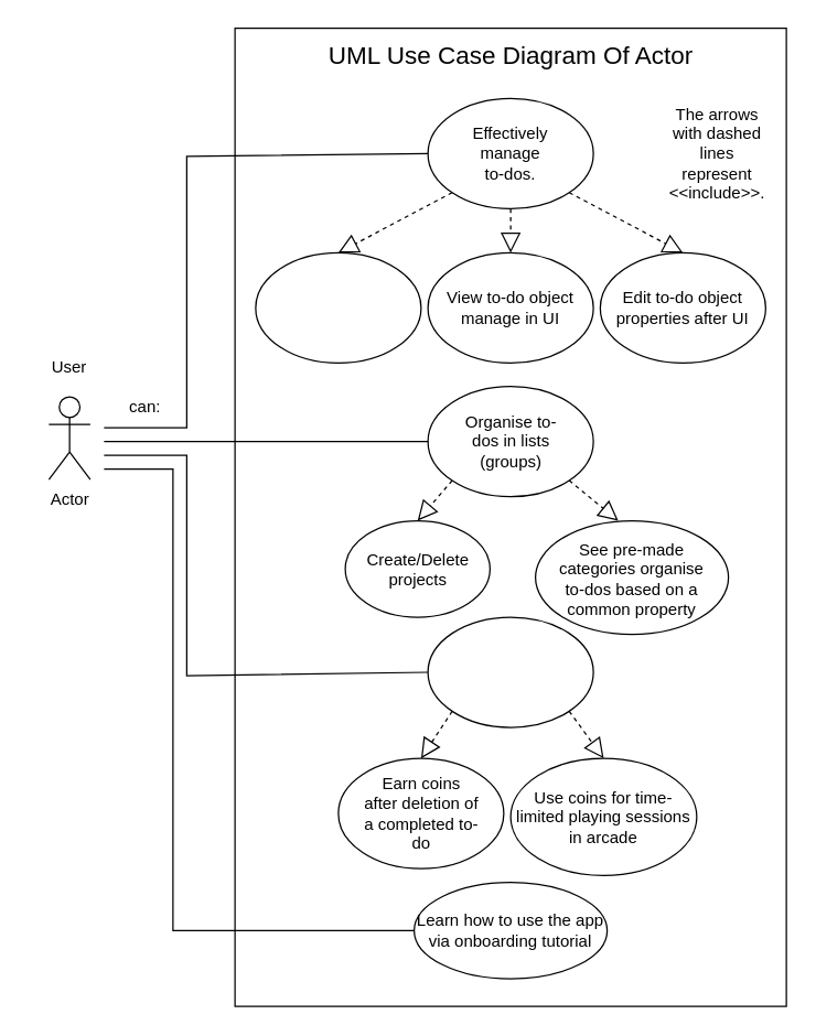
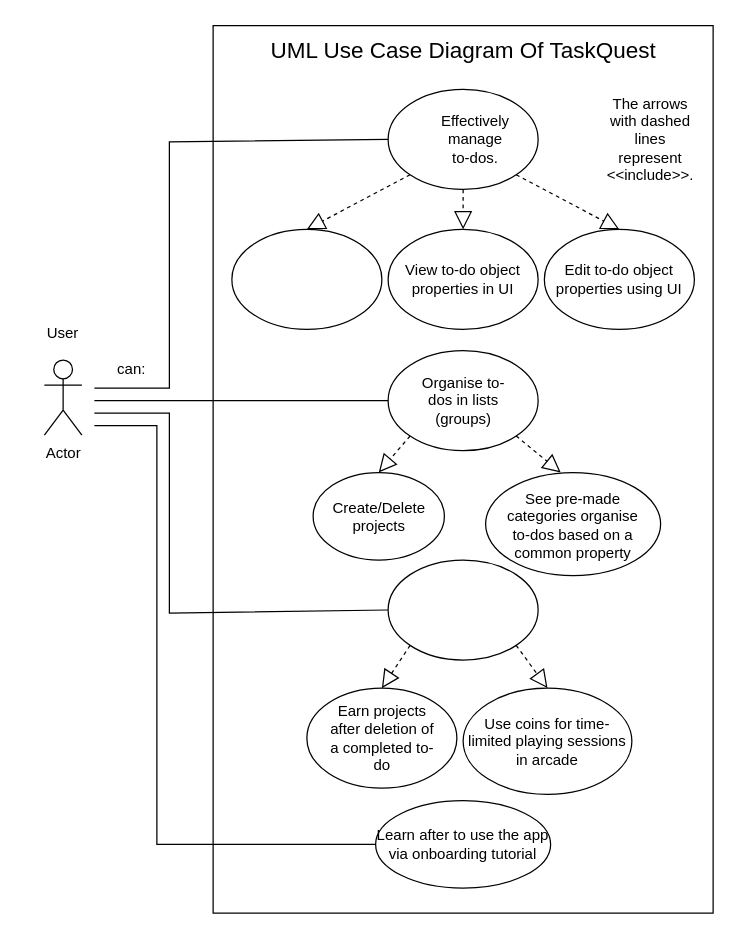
- <mxCell id="3" value="&lt;font style=&quot;font-size: 18px;&quot;&gt;UML Use Case Diagram Of Actor&lt;/font&gt;" style="text;html=1;align=center;verticalAlign=middle;whiteSpace=wrap;rounded=0;" parent="1" vertex="1"><mxGeometry x="213" width="315" height="40" as="geometry" y="20" /></mxCell>
+ <mxCell id="3" value="&lt;font style=&quot;font-size: 18px;&quot;&gt;UML Use Case Diagram Of TaskQuest&lt;/font&gt;" style="text;html=1;align=center;verticalAlign=middle;whiteSpace=wrap;rounded=0;" parent="1" vertex="1"><mxGeometry x="213" width="315" height="40" as="geometry" y="20" /></mxCell>
- <mxCell id="5" value="Effectively manage to-dos." style="text;html=1;align=center;verticalAlign=middle;whiteSpace=wrap;rounded=0;" parent="1" vertex="1"><mxGeometry x="340" y="91" width="60" height="40" as="geometry" /></mxCell>
+ <mxCell id="5" value="Effectively manage to-dos." style="text;html=1;align=center;verticalAlign=middle;whiteSpace=wrap;rounded=0;" parent="1" vertex="1"><mxGeometry x="350" y="91" width="60" height="40" as="geometry" /></mxCell>
- <mxCell id="12" value="View to-do object manage in UI" style="text;html=1;align=center;verticalAlign=middle;whiteSpace=wrap;rounded=0;" parent="1" vertex="1"><mxGeometry x="320" y="208" width="100" height="30" as="geometry" /></mxCell>
+ <mxCell id="12" value="View to-do object properties in UI" style="text;html=1;align=center;verticalAlign=middle;whiteSpace=wrap;rounded=0;" parent="1" vertex="1"><mxGeometry x="320" y="208" width="100" height="30" as="geometry" /></mxCell>
- <mxCell id="15" value="Edit to-do object properties after UI" style="text;html=1;align=center;verticalAlign=middle;whiteSpace=wrap;rounded=0;" parent="1" vertex="1"><mxGeometry x="440" y="195.5" width="110" height="55" as="geometry" /></mxCell>
+ <mxCell id="15" value="Edit to-do object properties using UI" style="text;html=1;align=center;verticalAlign=middle;whiteSpace=wrap;rounded=0;" parent="1" vertex="1"><mxGeometry x="440" y="195.5" width="110" height="55" as="geometry" /></mxCell>
- <mxCell id="31" value="Earn coins after deletion of a completed to-do" style="text;html=1;align=center;verticalAlign=middle;whiteSpace=wrap;rounded=0;" parent="1" vertex="1"><mxGeometry x="262.5" y="562.5" width="85" height="55" as="geometry" /></mxCell>
+ <mxCell id="31" value="Earn projects after deletion of a completed to-do" style="text;html=1;align=center;verticalAlign=middle;whiteSpace=wrap;rounded=0;" parent="1" vertex="1"><mxGeometry x="262.5" y="562.5" width="85" height="55" as="geometry" /></mxCell>
- <mxCell id="35" value="Learn how to use the app via onboarding tutorial" style="ellipse;whiteSpace=wrap;html=1;" vertex="1" parent="1"><mxGeometry x="300" y="640" width="140" height="70" as="geometry" /></mxCell>
+ <mxCell id="35" value="Learn after to use the app via onboarding tutorial" style="ellipse;whiteSpace=wrap;html=1;" vertex="1" parent="1"><mxGeometry x="300" y="640" width="140" height="70" as="geometry" /></mxCell>
